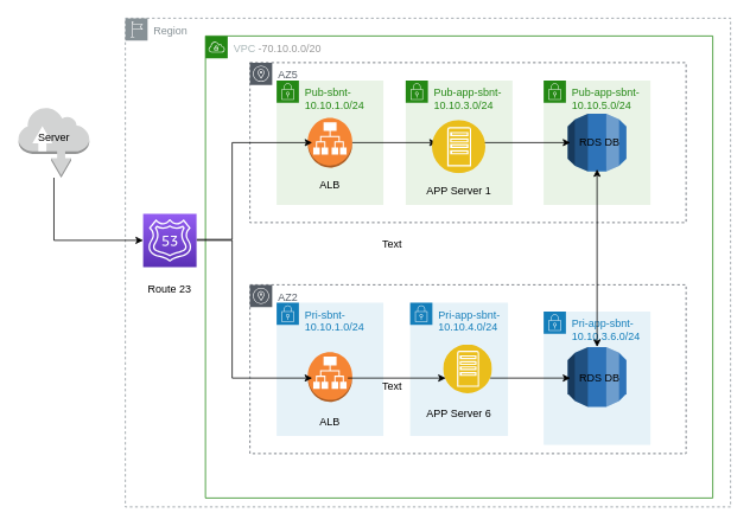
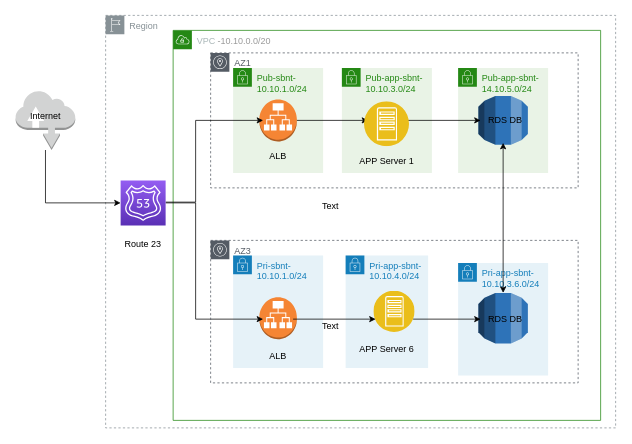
- <mxCell id="19" value="&lt;font color=&quot;#999999&quot;&gt;-70.10.0.0/20&lt;/font&gt;" style="text;html=1;strokeColor=none;fillColor=none;align=center;verticalAlign=middle;whiteSpace=wrap;rounded=0;" parent="2" vertex="1"><mxGeometry x="60" width="70" height="30" as="geometry" /></mxCell>
+ <mxCell id="19" value="&lt;font color=&quot;#999999&quot;&gt;-10.10.0.0/20&lt;/font&gt;" style="text;html=1;strokeColor=none;fillColor=none;align=center;verticalAlign=middle;whiteSpace=wrap;rounded=0;" parent="2" vertex="1"><mxGeometry x="60" width="70" height="30" as="geometry" /></mxCell>
- <mxCell id="4" value="AZ5" style="sketch=0;outlineConnect=0;gradientColor=none;html=1;whiteSpace=wrap;fontSize=12;fontStyle=0;shape=mxgraph.aws4.group;grIcon=mxgraph.aws4.group_availability_zone;strokeColor=#545B64;fillColor=none;verticalAlign=top;align=left;spacingLeft=30;fontColor=#545B64;dashed=1;" parent="2" vertex="1"><mxGeometry x="50" y="30" width="490" height="180" as="geometry" /></mxCell>
+ <mxCell id="4" value="AZ1" style="sketch=0;outlineConnect=0;gradientColor=none;html=1;whiteSpace=wrap;fontSize=12;fontStyle=0;shape=mxgraph.aws4.group;grIcon=mxgraph.aws4.group_availability_zone;strokeColor=#545B64;fillColor=none;verticalAlign=top;align=left;spacingLeft=30;fontColor=#545B64;dashed=1;" parent="2" vertex="1"><mxGeometry x="50" y="30" width="490" height="180" as="geometry" /></mxCell>
- <mxCell id="6" value="Pub-app-sbnt-10.10.5.0/24" style="points=[[0,0],[0.25,0],[0.5,0],[0.75,0],[1,0],[1,0.25],[1,0.5],[1,0.75],[1,1],[0.75,1],[0.5,1],[0.25,1],[0,1],[0,0.75],[0,0.5],[0,0.25]];outlineConnect=0;gradientColor=none;html=1;whiteSpace=wrap;fontSize=12;fontStyle=0;container=1;pointerEvents=0;collapsible=0;recursiveResize=0;shape=mxgraph.aws4.group;grIcon=mxgraph.aws4.group_security_group;grStroke=0;strokeColor=#248814;fillColor=#E9F3E6;verticalAlign=top;align=left;spacingLeft=30;fontColor=#248814;dashed=0;" parent="2" vertex="1"><mxGeometry x="380" y="50" width="120" height="140" as="geometry" /></mxCell>
+ <mxCell id="6" value="Pub-app-sbnt-14.10.5.0/24" style="points=[[0,0],[0.25,0],[0.5,0],[0.75,0],[1,0],[1,0.25],[1,0.5],[1,0.75],[1,1],[0.75,1],[0.5,1],[0.25,1],[0,1],[0,0.75],[0,0.5],[0,0.25]];outlineConnect=0;gradientColor=none;html=1;whiteSpace=wrap;fontSize=12;fontStyle=0;container=1;pointerEvents=0;collapsible=0;recursiveResize=0;shape=mxgraph.aws4.group;grIcon=mxgraph.aws4.group_security_group;grStroke=0;strokeColor=#248814;fillColor=#E9F3E6;verticalAlign=top;align=left;spacingLeft=30;fontColor=#248814;dashed=0;" parent="2" vertex="1"><mxGeometry x="380" y="50" width="120" height="140" as="geometry" /></mxCell>
- <mxCell id="39" value="Server&lt;br&gt;" style="text;html=1;strokeColor=none;fillColor=none;align=center;verticalAlign=middle;whiteSpace=wrap;rounded=0;" parent="1" vertex="1"><mxGeometry x="29.75" y="140" width="60" height="30" as="geometry" /></mxCell>
+ <mxCell id="39" value="Internet&lt;br&gt;" style="text;html=1;strokeColor=none;fillColor=none;align=center;verticalAlign=middle;whiteSpace=wrap;rounded=0;" parent="1" vertex="1"><mxGeometry x="29.75" y="140" width="60" height="30" as="geometry" /></mxCell>
- <mxCell id="21" value="AZ2&lt;br&gt;" style="sketch=0;outlineConnect=0;gradientColor=none;html=1;whiteSpace=wrap;fontSize=12;fontStyle=0;shape=mxgraph.aws4.group;grIcon=mxgraph.aws4.group_availability_zone;strokeColor=#545B64;fillColor=none;verticalAlign=top;align=left;spacingLeft=30;fontColor=#545B64;dashed=1;" parent="2" vertex="1"><mxGeometry x="50" y="280" width="490" height="190" as="geometry" /></mxCell>
+ <mxCell id="21" value="AZ3&lt;br&gt;" style="sketch=0;outlineConnect=0;gradientColor=none;html=1;whiteSpace=wrap;fontSize=12;fontStyle=0;shape=mxgraph.aws4.group;grIcon=mxgraph.aws4.group_availability_zone;strokeColor=#545B64;fillColor=none;verticalAlign=top;align=left;spacingLeft=30;fontColor=#545B64;dashed=1;" parent="2" vertex="1"><mxGeometry x="50" y="280" width="490" height="190" as="geometry" /></mxCell>
